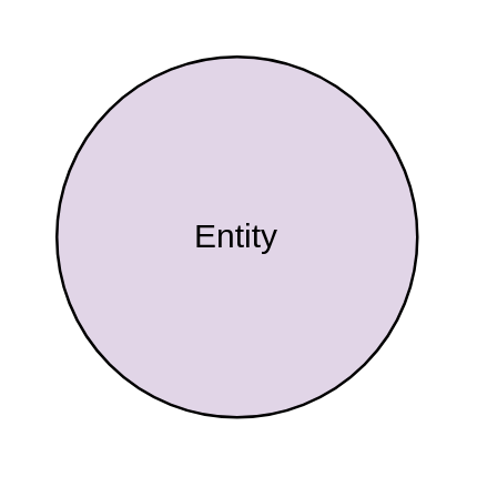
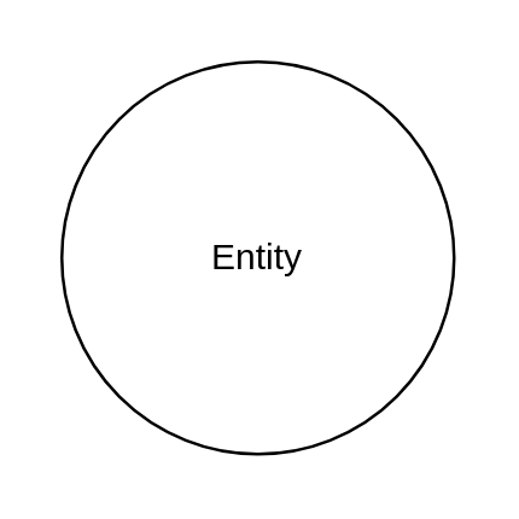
- <mxCell id="2" value="Entity" style="ellipse;whiteSpace=wrap;html=1;aspect=fixed;fillColor=#e1d5e7;" vertex="1" parent="1"><mxGeometry x="20" y="20" width="130" height="130" as="geometry" /></mxCell>
+ <mxCell id="2" value="Entity" style="ellipse;whiteSpace=wrap;html=1;aspect=fixed;" vertex="1" parent="1"><mxGeometry x="20" y="20" width="130" height="130" as="geometry" /></mxCell>
